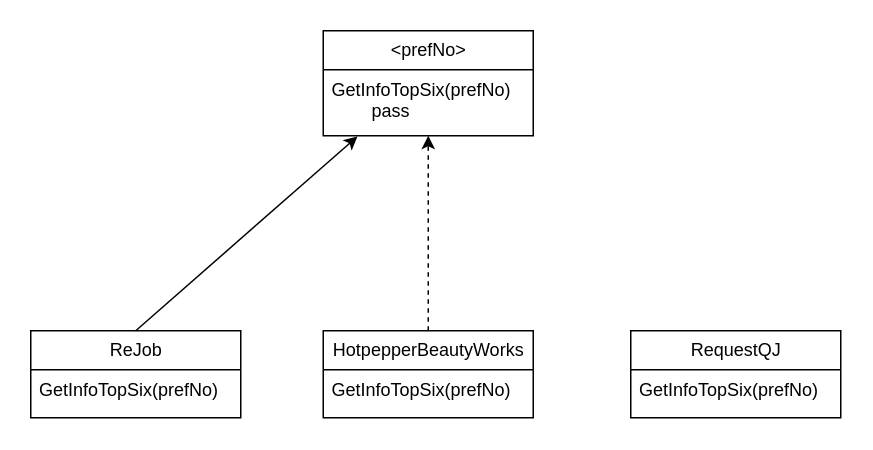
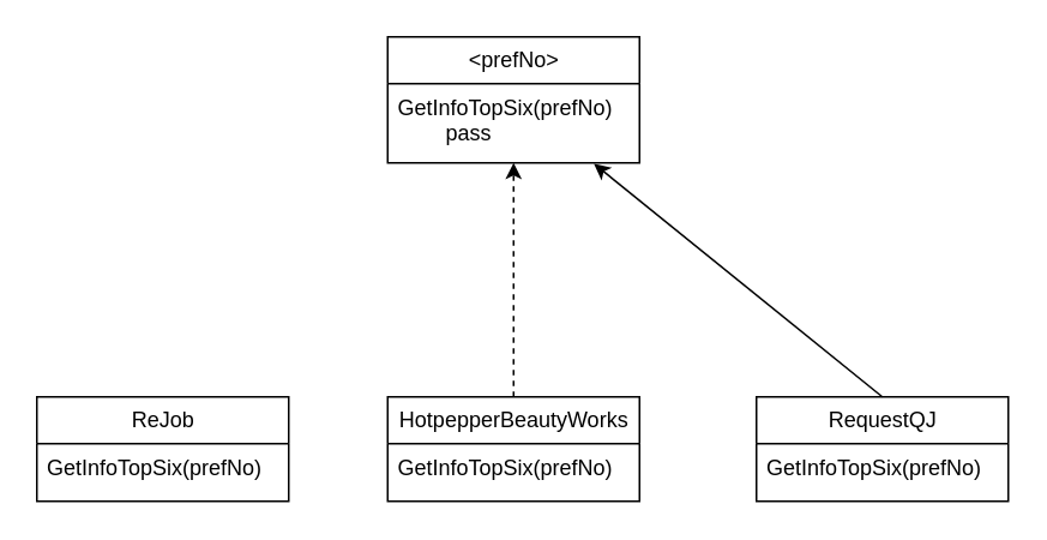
- <mxCell id="4" style="edgeStyle=none;html=1;exitX=0.5;exitY=0;exitDx=0;exitDy=0;entryX=0.163;entryY=1.01;entryDx=0;entryDy=0;entryPerimeter=0;" edge="1" parent="1" source="5" target="3"><mxGeometry relative="1" as="geometry" /></mxCell>
+ <mxCell id="10" style="edgeStyle=none;html=1;exitX=0.5;exitY=0;exitDx=0;exitDy=0;entryX=0.819;entryY=1.01;entryDx=0;entryDy=0;entryPerimeter=0;" edge="1" parent="1" source="11" target="3"><mxGeometry relative="1" as="geometry" /></mxCell>
